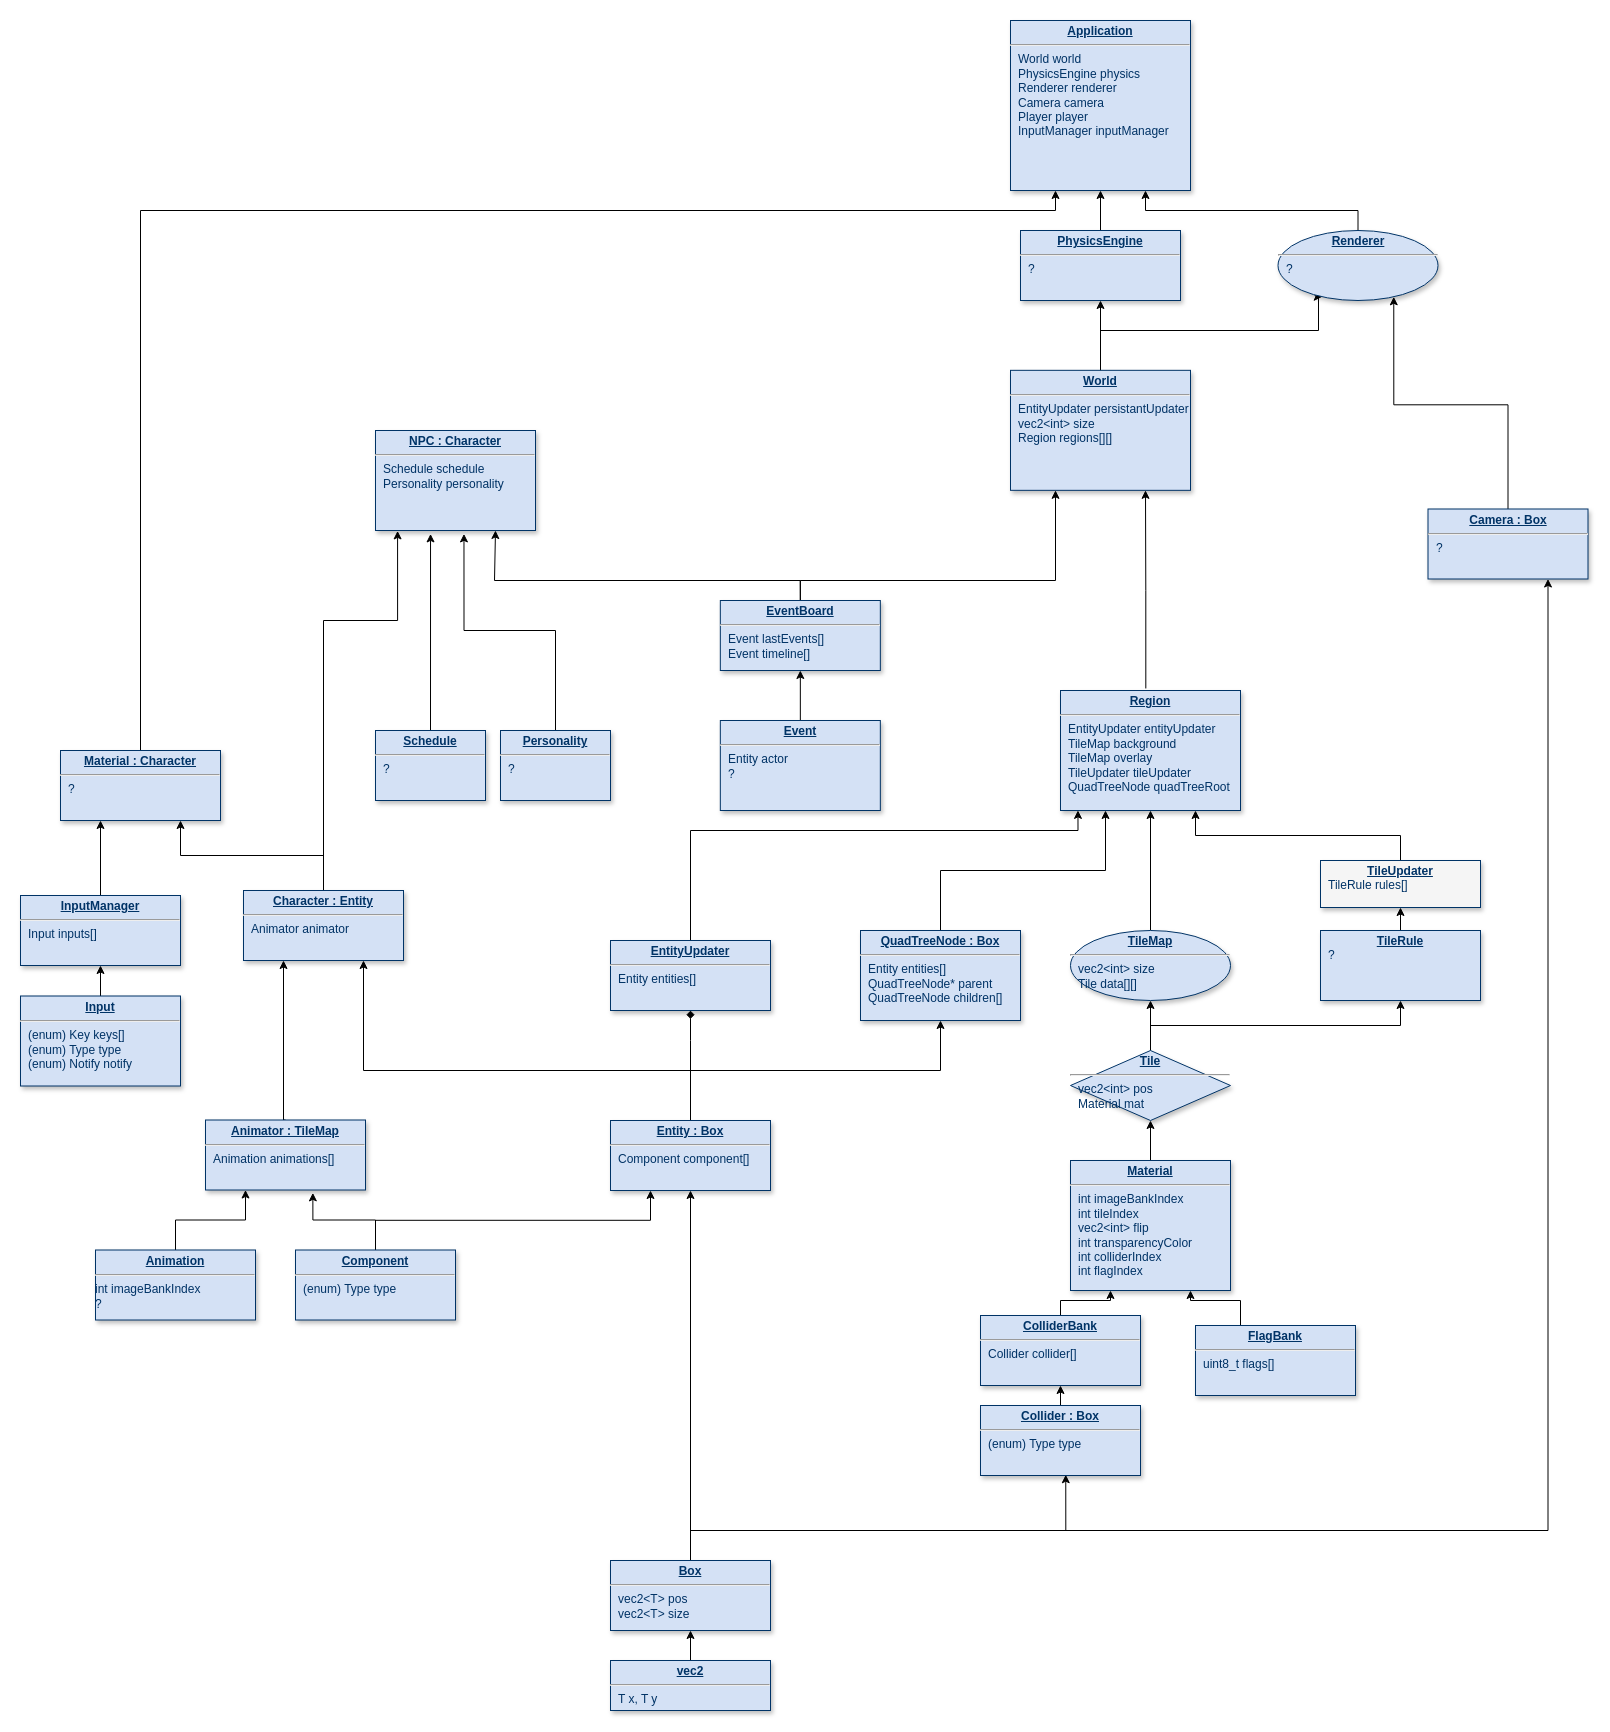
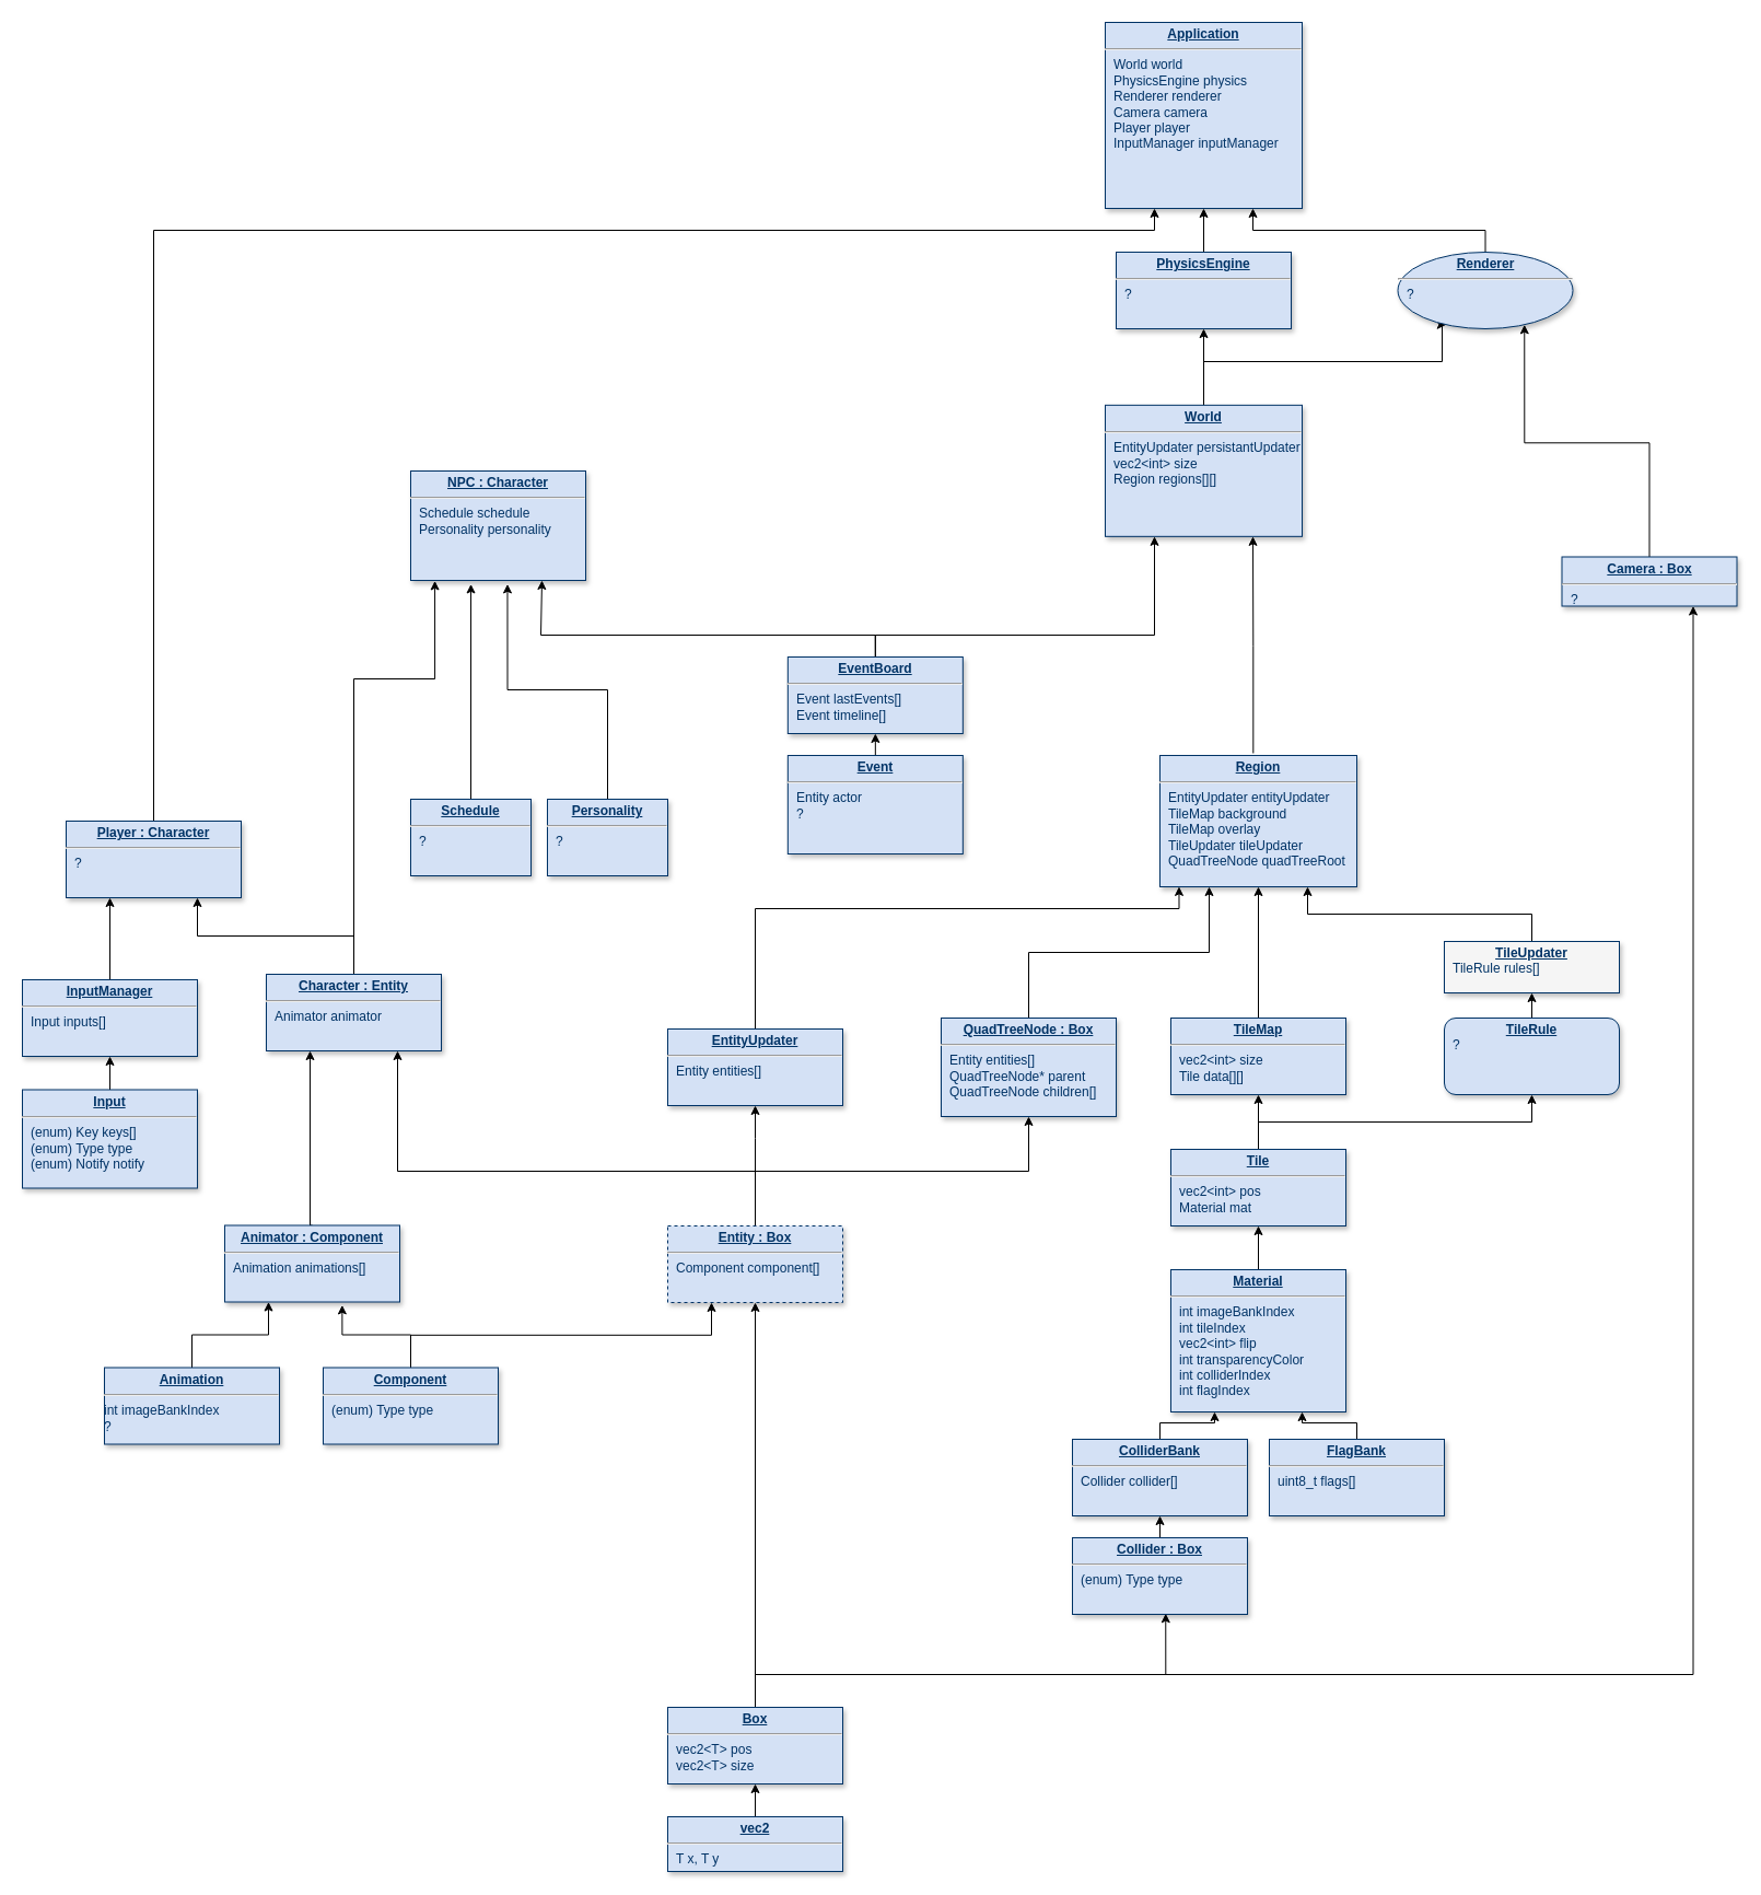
- <mxCell id="46" value="&lt;p style=&quot;margin: 0px ; margin-top: 4px ; text-align: center ; text-decoration: underline&quot;&gt;&lt;strong&gt;Camera : Box&lt;/strong&gt;&lt;/p&gt;&lt;hr&gt;&lt;p style=&quot;margin: 0px ; margin-left: 8px&quot;&gt;?&lt;/p&gt;" style="verticalAlign=top;align=left;overflow=fill;fontSize=12;fontFamily=Helvetica;html=1;strokeColor=#003366;shadow=1;fillColor=#D4E1F5;fontColor=#003366" parent="1" vertex="1"><mxGeometry x="1427.5" y="508.5" width="160" height="70" as="geometry" /></mxCell>
+ <mxCell id="46" value="&lt;p style=&quot;margin: 0px ; margin-top: 4px ; text-align: center ; text-decoration: underline&quot;&gt;&lt;strong&gt;Camera : Box&lt;/strong&gt;&lt;/p&gt;&lt;hr&gt;&lt;p style=&quot;margin: 0px ; margin-left: 8px&quot;&gt;?&lt;/p&gt;" style="verticalAlign=top;align=left;overflow=fill;fontSize=12;fontFamily=Helvetica;html=1;strokeColor=#003366;shadow=1;fillColor=#D4E1F5;fontColor=#003366" parent="1" vertex="1"><mxGeometry x="1427.5" y="508.5" width="160" height="45" as="geometry" /></mxCell>
- <mxCell id="37" value="&lt;p style=&quot;margin: 0px ; margin-top: 4px ; text-align: center ; text-decoration: underline&quot;&gt;&lt;strong&gt;Material : Character&lt;/strong&gt;&lt;/p&gt;&lt;hr&gt;&lt;p style=&quot;margin: 0px ; margin-left: 8px&quot;&gt;?&lt;/p&gt;" style="verticalAlign=top;align=left;overflow=fill;fontSize=12;fontFamily=Helvetica;html=1;strokeColor=#003366;shadow=1;fillColor=#D4E1F5;fontColor=#003366" parent="1" vertex="1"><mxGeometry x="60" y="750" width="160" height="70" as="geometry" /></mxCell>
+ <mxCell id="37" value="&lt;p style=&quot;margin: 0px ; margin-top: 4px ; text-align: center ; text-decoration: underline&quot;&gt;&lt;strong&gt;Player : Character&lt;/strong&gt;&lt;/p&gt;&lt;hr&gt;&lt;p style=&quot;margin: 0px ; margin-left: 8px&quot;&gt;?&lt;/p&gt;" style="verticalAlign=top;align=left;overflow=fill;fontSize=12;fontFamily=Helvetica;html=1;strokeColor=#003366;shadow=1;fillColor=#D4E1F5;fontColor=#003366" parent="1" vertex="1"><mxGeometry x="60" y="750" width="160" height="70" as="geometry" /></mxCell>
- <mxCell id="57" value="&lt;p style=&quot;margin: 0px ; margin-top: 4px ; text-align: center ; text-decoration: underline&quot;&gt;&lt;strong&gt;Event&lt;/strong&gt;&lt;/p&gt;&lt;hr&gt;&lt;p style=&quot;margin: 0px ; margin-left: 8px&quot;&gt;Entity actor&lt;/p&gt;&lt;p style=&quot;margin: 0px ; margin-left: 8px&quot;&gt;?&lt;/p&gt;" style="verticalAlign=top;align=left;overflow=fill;fontSize=12;fontFamily=Helvetica;html=1;strokeColor=#003366;shadow=1;fillColor=#D4E1F5;fontColor=#003366" parent="1" vertex="1"><mxGeometry x="719.833" y="720" width="160" height="90" as="geometry" /></mxCell>
+ <mxCell id="57" value="&lt;p style=&quot;margin: 0px ; margin-top: 4px ; text-align: center ; text-decoration: underline&quot;&gt;&lt;strong&gt;Event&lt;/strong&gt;&lt;/p&gt;&lt;hr&gt;&lt;p style=&quot;margin: 0px ; margin-left: 8px&quot;&gt;Entity actor&lt;/p&gt;&lt;p style=&quot;margin: 0px ; margin-left: 8px&quot;&gt;?&lt;/p&gt;" style="verticalAlign=top;align=left;overflow=fill;fontSize=12;fontFamily=Helvetica;html=1;strokeColor=#003366;shadow=1;fillColor=#D4E1F5;fontColor=#003366" parent="1" vertex="1"><mxGeometry x="719.833" y="690" width="160" height="90" as="geometry" /></mxCell>
- <mxCell id="14" value="&lt;p style=&quot;margin: 0px ; margin-top: 4px ; text-align: center ; text-decoration: underline&quot;&gt;&lt;strong&gt;TileMap&lt;/strong&gt;&lt;/p&gt;&lt;hr&gt;&lt;p style=&quot;margin: 0px ; margin-left: 8px&quot;&gt;vec2&amp;lt;int&amp;gt; size&lt;/p&gt;&lt;p style=&quot;margin: 0px ; margin-left: 8px&quot;&gt;Tile data[][]&lt;/p&gt;" style="ellipse;verticalAlign=top;align=left;overflow=fill;fontSize=12;fontFamily=Helvetica;html=1;strokeColor=#003366;shadow=1;fillColor=#D4E1F5;fontColor=#003366;" parent="1" vertex="1"><mxGeometry x="1070" y="930" width="160" height="70" as="geometry" /></mxCell>
+ <mxCell id="14" value="&lt;p style=&quot;margin: 0px ; margin-top: 4px ; text-align: center ; text-decoration: underline&quot;&gt;&lt;strong&gt;TileMap&lt;/strong&gt;&lt;/p&gt;&lt;hr&gt;&lt;p style=&quot;margin: 0px ; margin-left: 8px&quot;&gt;vec2&amp;lt;int&amp;gt; size&lt;/p&gt;&lt;p style=&quot;margin: 0px ; margin-left: 8px&quot;&gt;Tile data[][]&lt;/p&gt;" style="verticalAlign=top;align=left;overflow=fill;fontSize=12;fontFamily=Helvetica;html=1;strokeColor=#003366;shadow=1;fillColor=#D4E1F5;fontColor=#003366" parent="1" vertex="1"><mxGeometry x="1070" y="930" width="160" height="70" as="geometry" /></mxCell>
- <mxCell id="16" value="&lt;p style=&quot;margin: 0px ; margin-top: 4px ; text-align: center ; text-decoration: underline&quot;&gt;&lt;strong&gt;TileRule&lt;/strong&gt;&lt;/p&gt;&lt;p style=&quot;margin: 0px ; margin-left: 8px&quot;&gt;?&lt;/p&gt;" style="verticalAlign=top;align=left;overflow=fill;fontSize=12;fontFamily=Helvetica;html=1;strokeColor=#003366;shadow=1;fillColor=#D4E1F5;fontColor=#003366" parent="1" vertex="1"><mxGeometry x="1320" y="930" width="160" height="70" as="geometry" /></mxCell>
+ <mxCell id="16" value="&lt;p style=&quot;margin: 0px ; margin-top: 4px ; text-align: center ; text-decoration: underline&quot;&gt;&lt;strong&gt;TileRule&lt;/strong&gt;&lt;/p&gt;&lt;p style=&quot;margin: 0px ; margin-left: 8px&quot;&gt;?&lt;/p&gt;" style="verticalAlign=top;align=left;overflow=fill;fontSize=12;fontFamily=Helvetica;html=1;strokeColor=#003366;shadow=1;fillColor=#D4E1F5;fontColor=#003366;rounded=1;" parent="1" vertex="1"><mxGeometry x="1320" y="930" width="160" height="70" as="geometry" /></mxCell>
- <mxCell id="20" style="edgeStyle=orthogonalEdgeStyle;rounded=0;orthogonalLoop=1;jettySize=auto;html=1;exitX=0.5;exitY=0;exitDx=0;exitDy=0;entryX=0.5;entryY=1;entryDx=0;entryDy=0;endArrow=diamond;" parent="1" source="22" target="39" edge="1"><mxGeometry relative="1" as="geometry"><Array as="points"><mxPoint x="690" y="1040" /><mxPoint x="690" y="1040" /></Array></mxGeometry></mxCell>
+ <mxCell id="20" style="edgeStyle=orthogonalEdgeStyle;rounded=0;orthogonalLoop=1;jettySize=auto;html=1;exitX=0.5;exitY=0;exitDx=0;exitDy=0;entryX=0.5;entryY=1;entryDx=0;entryDy=0;" parent="1" source="22" target="39" edge="1"><mxGeometry relative="1" as="geometry"><Array as="points"><mxPoint x="690" y="1040" /><mxPoint x="690" y="1040" /></Array></mxGeometry></mxCell>
- <mxCell id="12" value="&lt;p style=&quot;margin: 0px ; margin-top: 4px ; text-align: center ; text-decoration: underline&quot;&gt;&lt;strong&gt;Tile&lt;/strong&gt;&lt;/p&gt;&lt;hr&gt;&lt;p style=&quot;margin: 0px ; margin-left: 8px&quot;&gt;vec2&amp;lt;int&amp;gt; pos&lt;/p&gt;&lt;p style=&quot;margin: 0px ; margin-left: 8px&quot;&gt;Material mat&lt;/p&gt;" style="rhombus;verticalAlign=top;align=left;overflow=fill;fontSize=12;fontFamily=Helvetica;html=1;strokeColor=#003366;shadow=1;fillColor=#D4E1F5;fontColor=#003366;" parent="1" vertex="1"><mxGeometry x="1070" y="1050" width="160" height="70" as="geometry" /></mxCell>
+ <mxCell id="12" value="&lt;p style=&quot;margin: 0px ; margin-top: 4px ; text-align: center ; text-decoration: underline&quot;&gt;&lt;strong&gt;Tile&lt;/strong&gt;&lt;/p&gt;&lt;hr&gt;&lt;p style=&quot;margin: 0px ; margin-left: 8px&quot;&gt;vec2&amp;lt;int&amp;gt; pos&lt;/p&gt;&lt;p style=&quot;margin: 0px ; margin-left: 8px&quot;&gt;Material mat&lt;/p&gt;" style="verticalAlign=top;align=left;overflow=fill;fontSize=12;fontFamily=Helvetica;html=1;strokeColor=#003366;shadow=1;fillColor=#D4E1F5;fontColor=#003366" parent="1" vertex="1"><mxGeometry x="1070" y="1050" width="160" height="70" as="geometry" /></mxCell>
- <mxCell id="29" value="&lt;p style=&quot;margin: 0px ; margin-top: 4px ; text-align: center ; text-decoration: underline&quot;&gt;&lt;strong&gt;Animator : TileMap&lt;/strong&gt;&lt;/p&gt;&lt;hr&gt;&lt;p style=&quot;margin: 0px ; margin-left: 8px&quot;&gt;Animation animations[]&lt;/p&gt;" style="verticalAlign=top;align=left;overflow=fill;fontSize=12;fontFamily=Helvetica;html=1;strokeColor=#003366;shadow=1;fillColor=#D4E1F5;fontColor=#003366" parent="1" vertex="1"><mxGeometry x="205" y="1119.5" width="160" height="70" as="geometry" /></mxCell>
+ <mxCell id="29" value="&lt;p style=&quot;margin: 0px ; margin-top: 4px ; text-align: center ; text-decoration: underline&quot;&gt;&lt;strong&gt;Animator : Component&lt;/strong&gt;&lt;/p&gt;&lt;hr&gt;&lt;p style=&quot;margin: 0px ; margin-left: 8px&quot;&gt;Animation animations[]&lt;/p&gt;" style="verticalAlign=top;align=left;overflow=fill;fontSize=12;fontFamily=Helvetica;html=1;strokeColor=#003366;shadow=1;fillColor=#D4E1F5;fontColor=#003366" parent="1" vertex="1"><mxGeometry x="205" y="1119.5" width="160" height="70" as="geometry" /></mxCell>
- <mxCell id="22" value="&lt;p style=&quot;margin: 0px ; margin-top: 4px ; text-align: center ; text-decoration: underline&quot;&gt;&lt;strong&gt;Entity : Box&lt;/strong&gt;&lt;/p&gt;&lt;hr&gt;&lt;p style=&quot;margin: 0px ; margin-left: 8px&quot;&gt;Component component[]&lt;/p&gt;" style="verticalAlign=top;align=left;overflow=fill;fontSize=12;fontFamily=Helvetica;html=1;strokeColor=#003366;shadow=1;fillColor=#D4E1F5;fontColor=#003366" parent="1" vertex="1"><mxGeometry x="610" y="1120" width="160" height="70" as="geometry" /></mxCell>
+ <mxCell id="22" value="&lt;p style=&quot;margin: 0px ; margin-top: 4px ; text-align: center ; text-decoration: underline&quot;&gt;&lt;strong&gt;Entity : Box&lt;/strong&gt;&lt;/p&gt;&lt;hr&gt;&lt;p style=&quot;margin: 0px ; margin-left: 8px&quot;&gt;Component component[]&lt;/p&gt;" style="verticalAlign=top;align=left;overflow=fill;fontSize=12;fontFamily=Helvetica;html=1;strokeColor=#003366;shadow=1;fillColor=#D4E1F5;fontColor=#003366;dashed=1;" parent="1" vertex="1"><mxGeometry x="610" y="1120" width="160" height="70" as="geometry" /></mxCell>
- <mxCell id="70" value="&lt;p style=&quot;margin: 0px ; margin-top: 4px ; text-align: center ; text-decoration: underline&quot;&gt;&lt;strong&gt;FlagBank&lt;/strong&gt;&lt;/p&gt;&lt;hr&gt;&lt;p style=&quot;margin: 0px ; margin-left: 8px&quot;&gt;uint8_t flags[]&lt;/p&gt;" style="verticalAlign=top;align=left;overflow=fill;fontSize=12;fontFamily=Helvetica;html=1;strokeColor=#003366;shadow=1;fillColor=#D4E1F5;fontColor=#003366" parent="1" vertex="1"><mxGeometry x="1195" y="1325" width="160" height="70" as="geometry" /></mxCell>
+ <mxCell id="70" value="&lt;p style=&quot;margin: 0px ; margin-top: 4px ; text-align: center ; text-decoration: underline&quot;&gt;&lt;strong&gt;FlagBank&lt;/strong&gt;&lt;/p&gt;&lt;hr&gt;&lt;p style=&quot;margin: 0px ; margin-left: 8px&quot;&gt;uint8_t flags[]&lt;/p&gt;" style="verticalAlign=top;align=left;overflow=fill;fontSize=12;fontFamily=Helvetica;html=1;strokeColor=#003366;shadow=1;fillColor=#D4E1F5;fontColor=#003366" parent="1" vertex="1"><mxGeometry x="1160" y="1315" width="160" height="70" as="geometry" /></mxCell>
